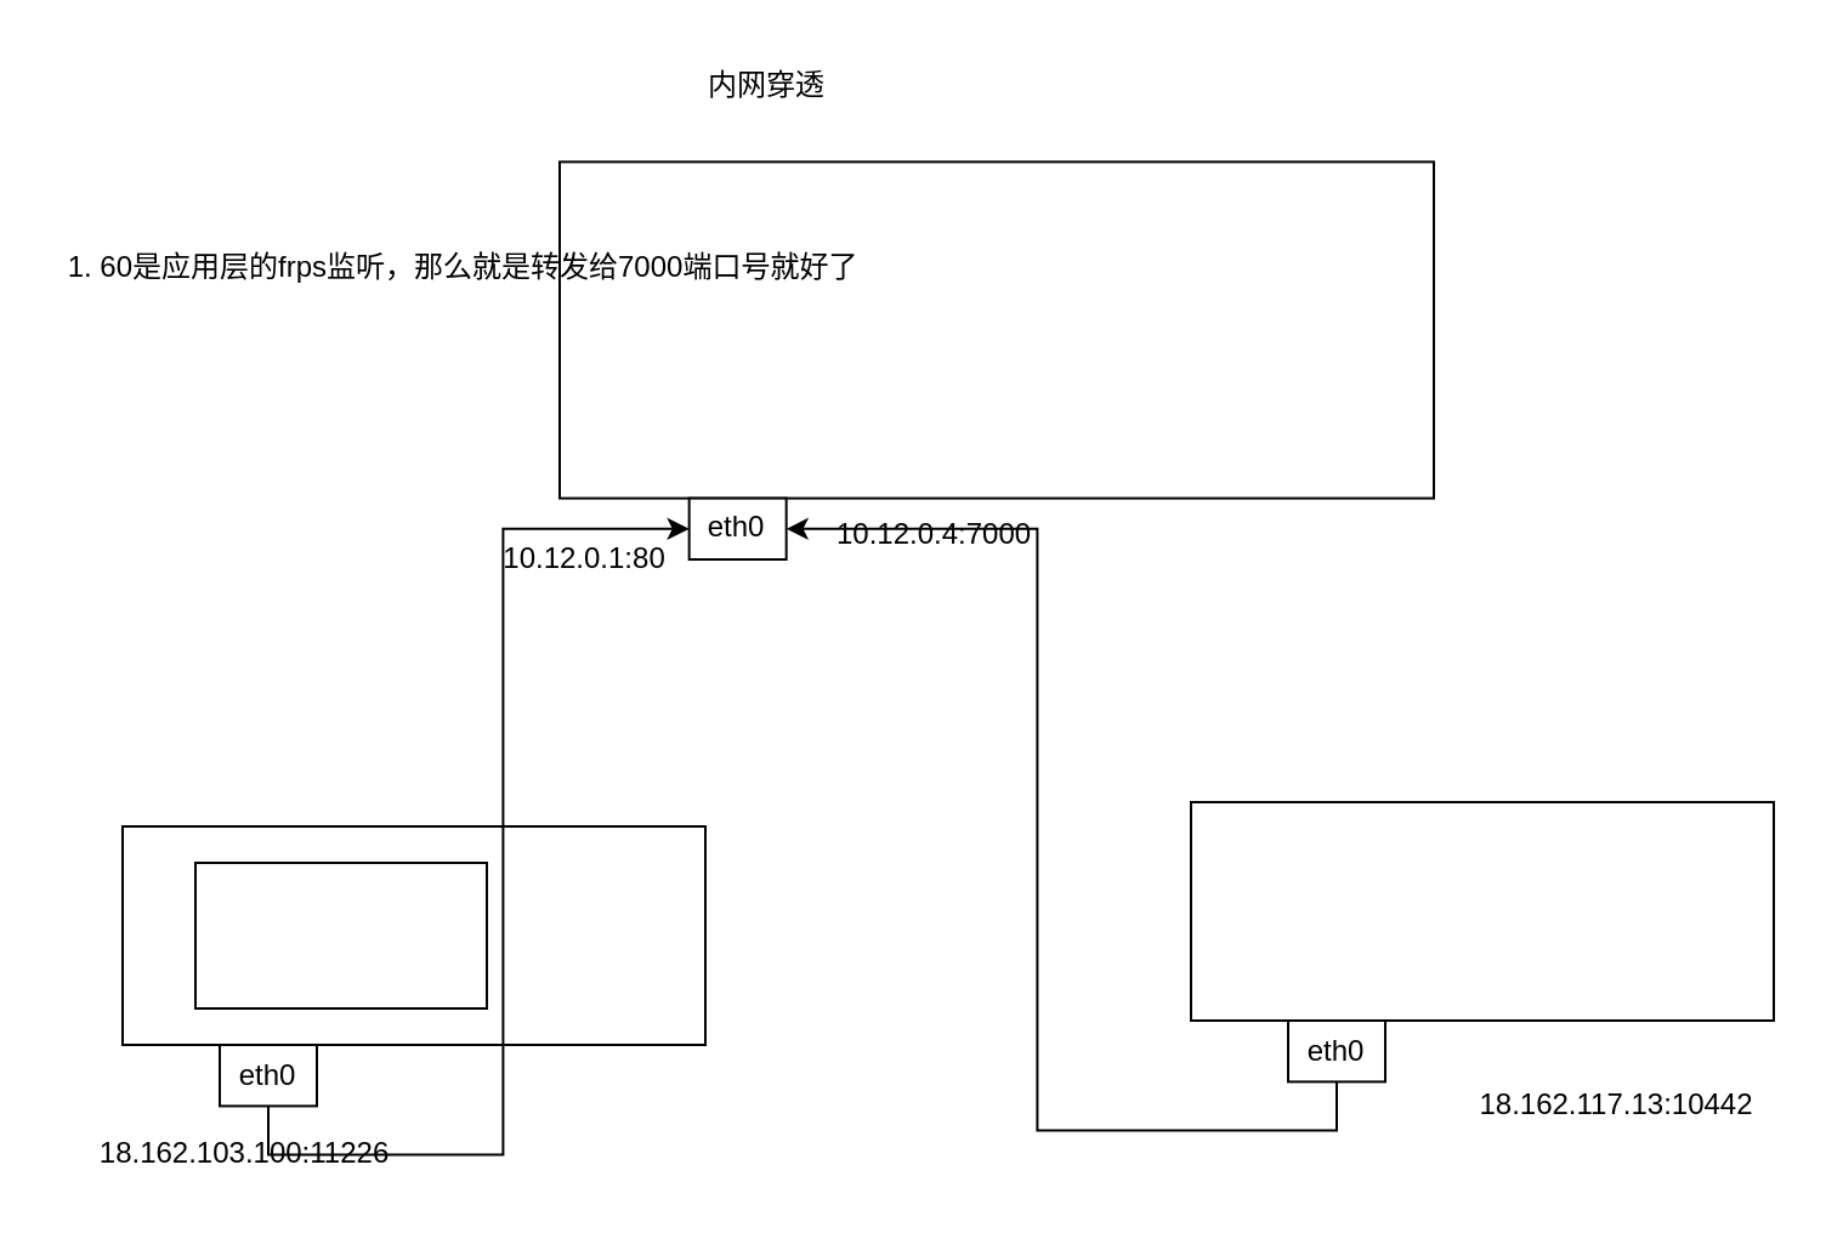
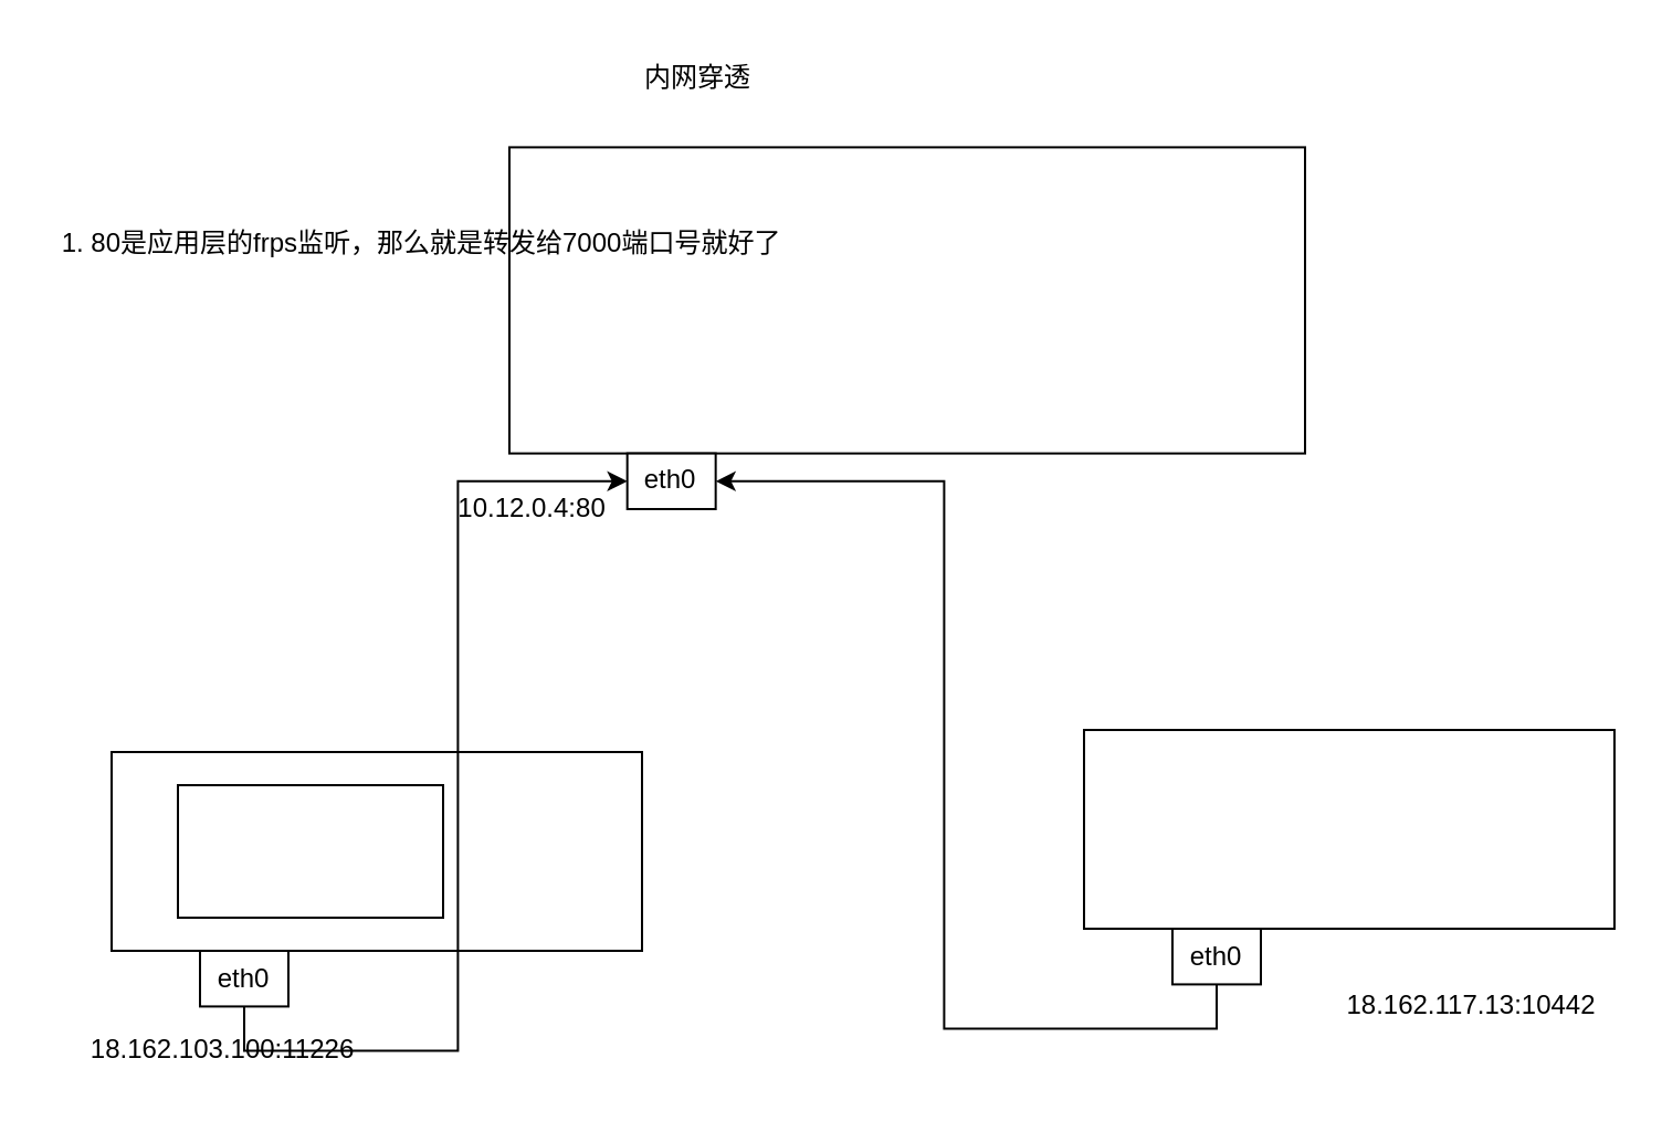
- <mxCell id="7" value="1. 60是应用层的frps监听，那么就是转发给7000端口号就好了" style="text;html=1;align=center;verticalAlign=middle;resizable=0;points=[];autosize=1;strokeColor=none;fillColor=none;" vertex="1" parent="3"><mxGeometry x="-210" y="80" width="340" height="20" as="geometry" /></mxCell>
+ <mxCell id="7" value="1. 80是应用层的frps监听，那么就是转发给7000端口号就好了" style="text;html=1;align=center;verticalAlign=middle;resizable=0;points=[];autosize=1;strokeColor=none;fillColor=none;" vertex="1" parent="3"><mxGeometry x="-210" y="80" width="340" height="20" as="geometry" /></mxCell>
- <mxCell id="16" value="10.12.0.4:7000" style="text;html=1;align=center;verticalAlign=middle;resizable=0;points=[];autosize=1;strokeColor=none;fillColor=none;" vertex="1" parent="1"><mxGeometry x="334" y="210" width="100" height="20" as="geometry" /></mxCell>
- <mxCell id="18" value="10.12.0.1:80" style="text;html=1;align=center;verticalAlign=middle;resizable=0;points=[];autosize=1;strokeColor=none;fillColor=none;" vertex="1" parent="1"><mxGeometry x="200" y="220" width="80" height="20" as="geometry" /></mxCell>
+ <mxCell id="18" value="10.12.0.4:80" style="text;html=1;align=center;verticalAlign=middle;resizable=0;points=[];autosize=1;strokeColor=none;fillColor=none;" vertex="1" parent="1"><mxGeometry x="200" y="220" width="80" height="20" as="geometry" /></mxCell>
